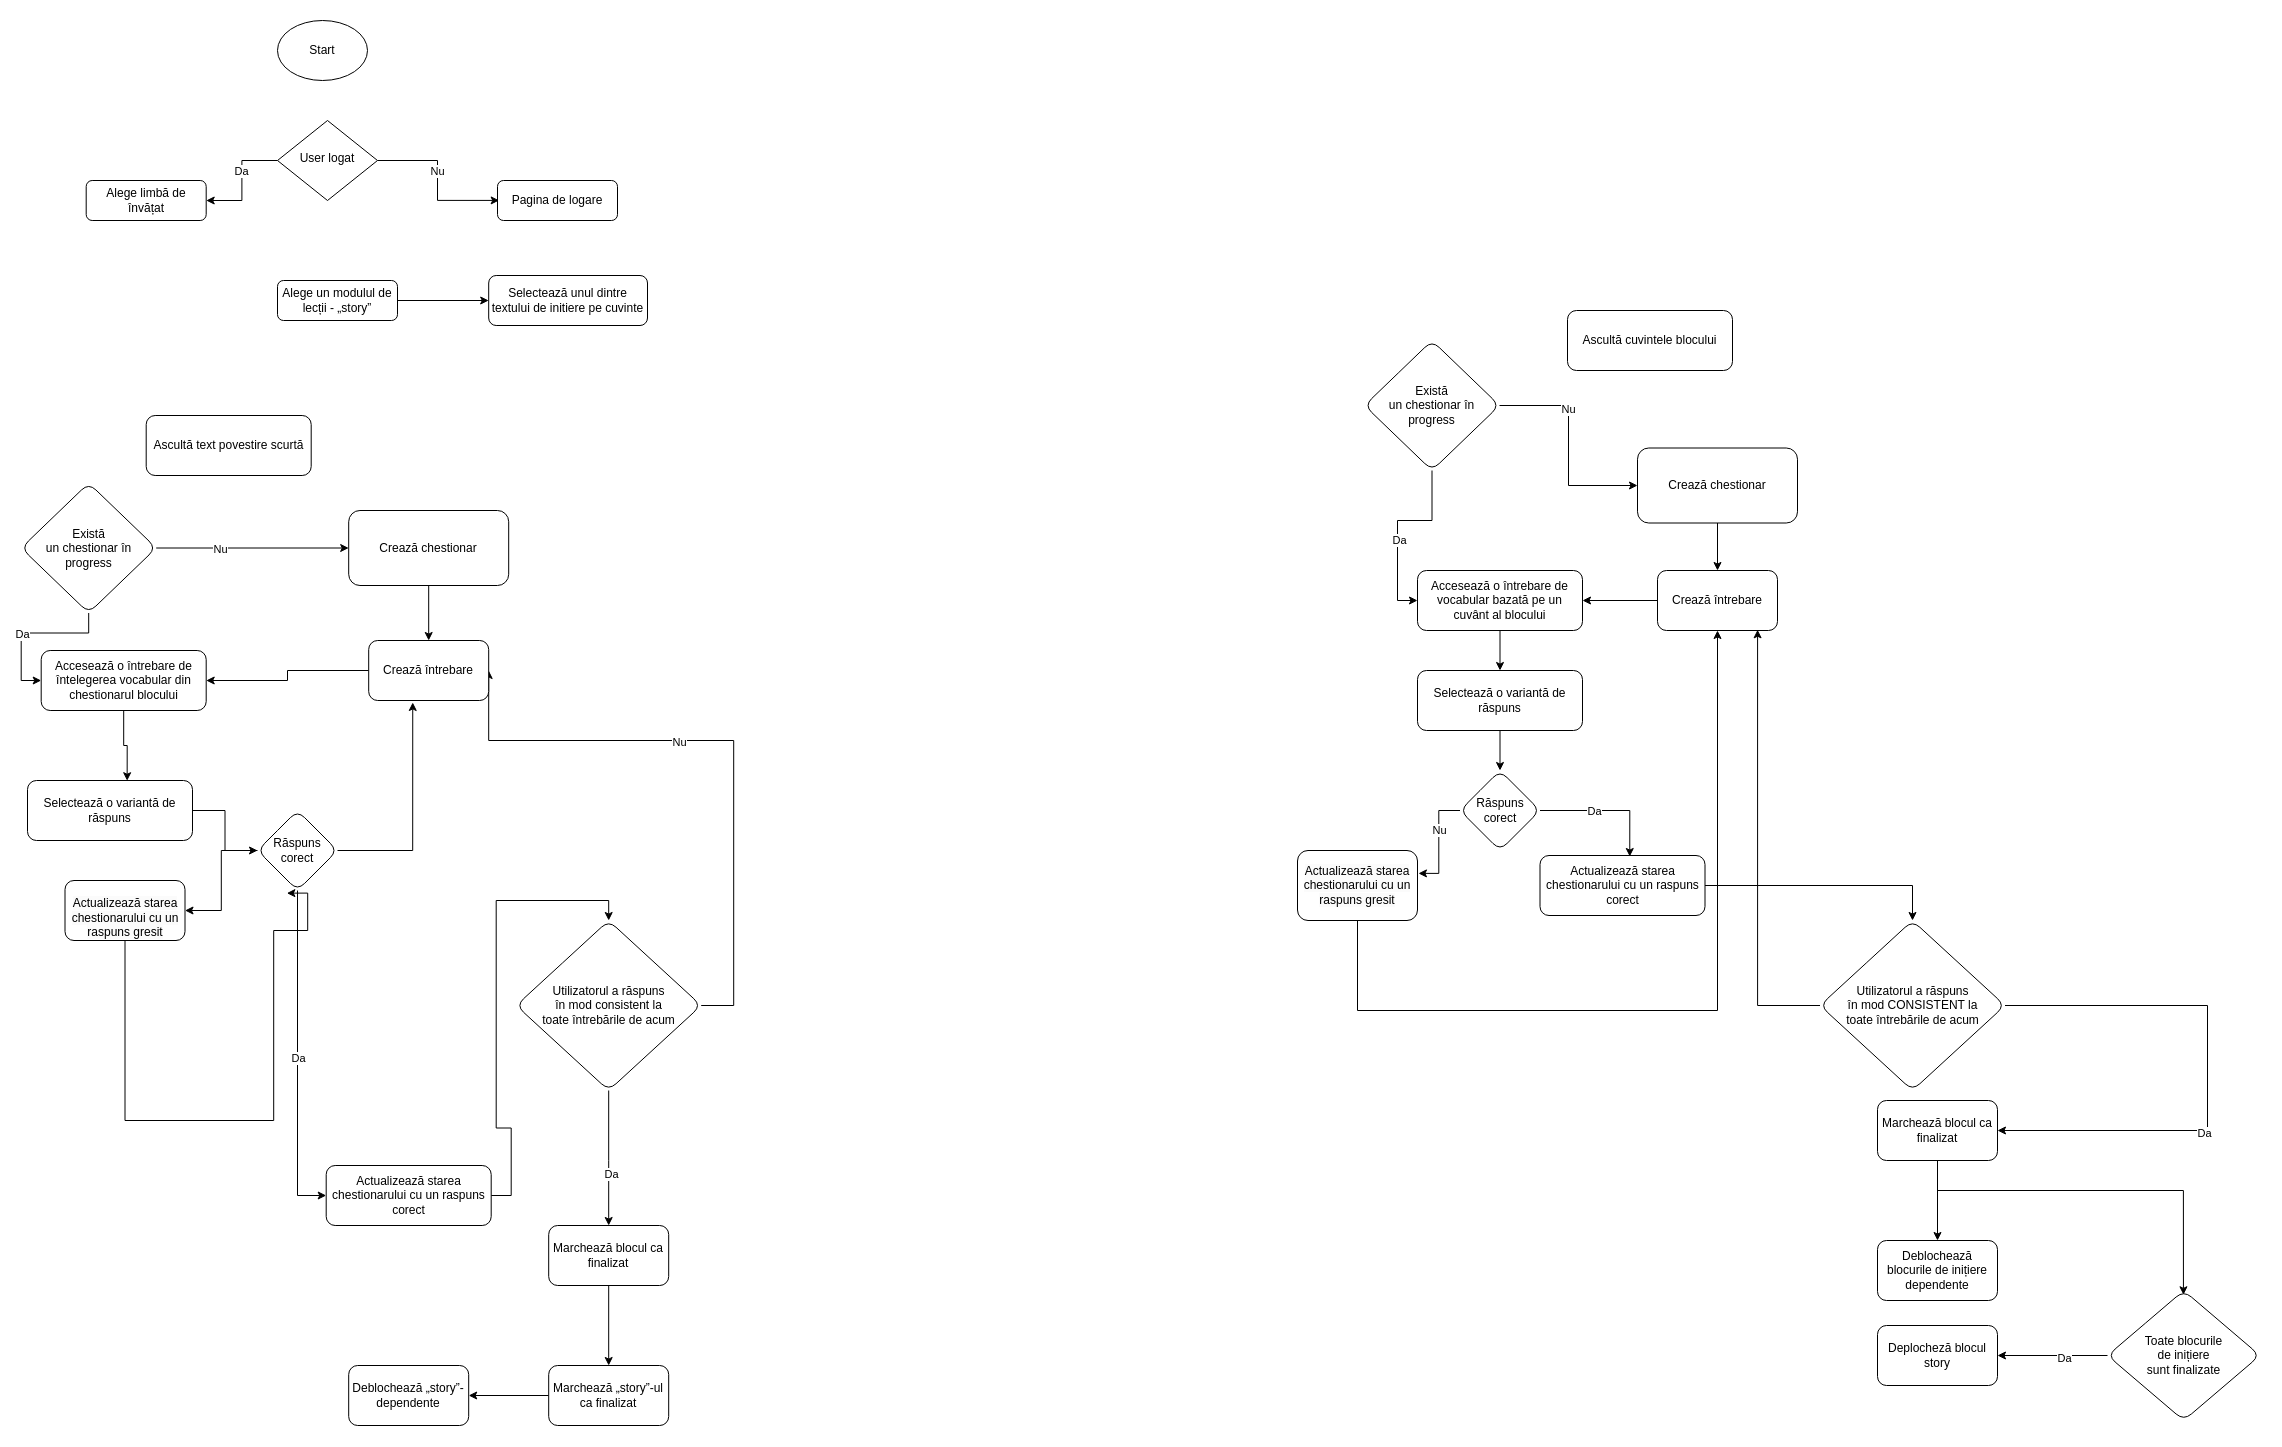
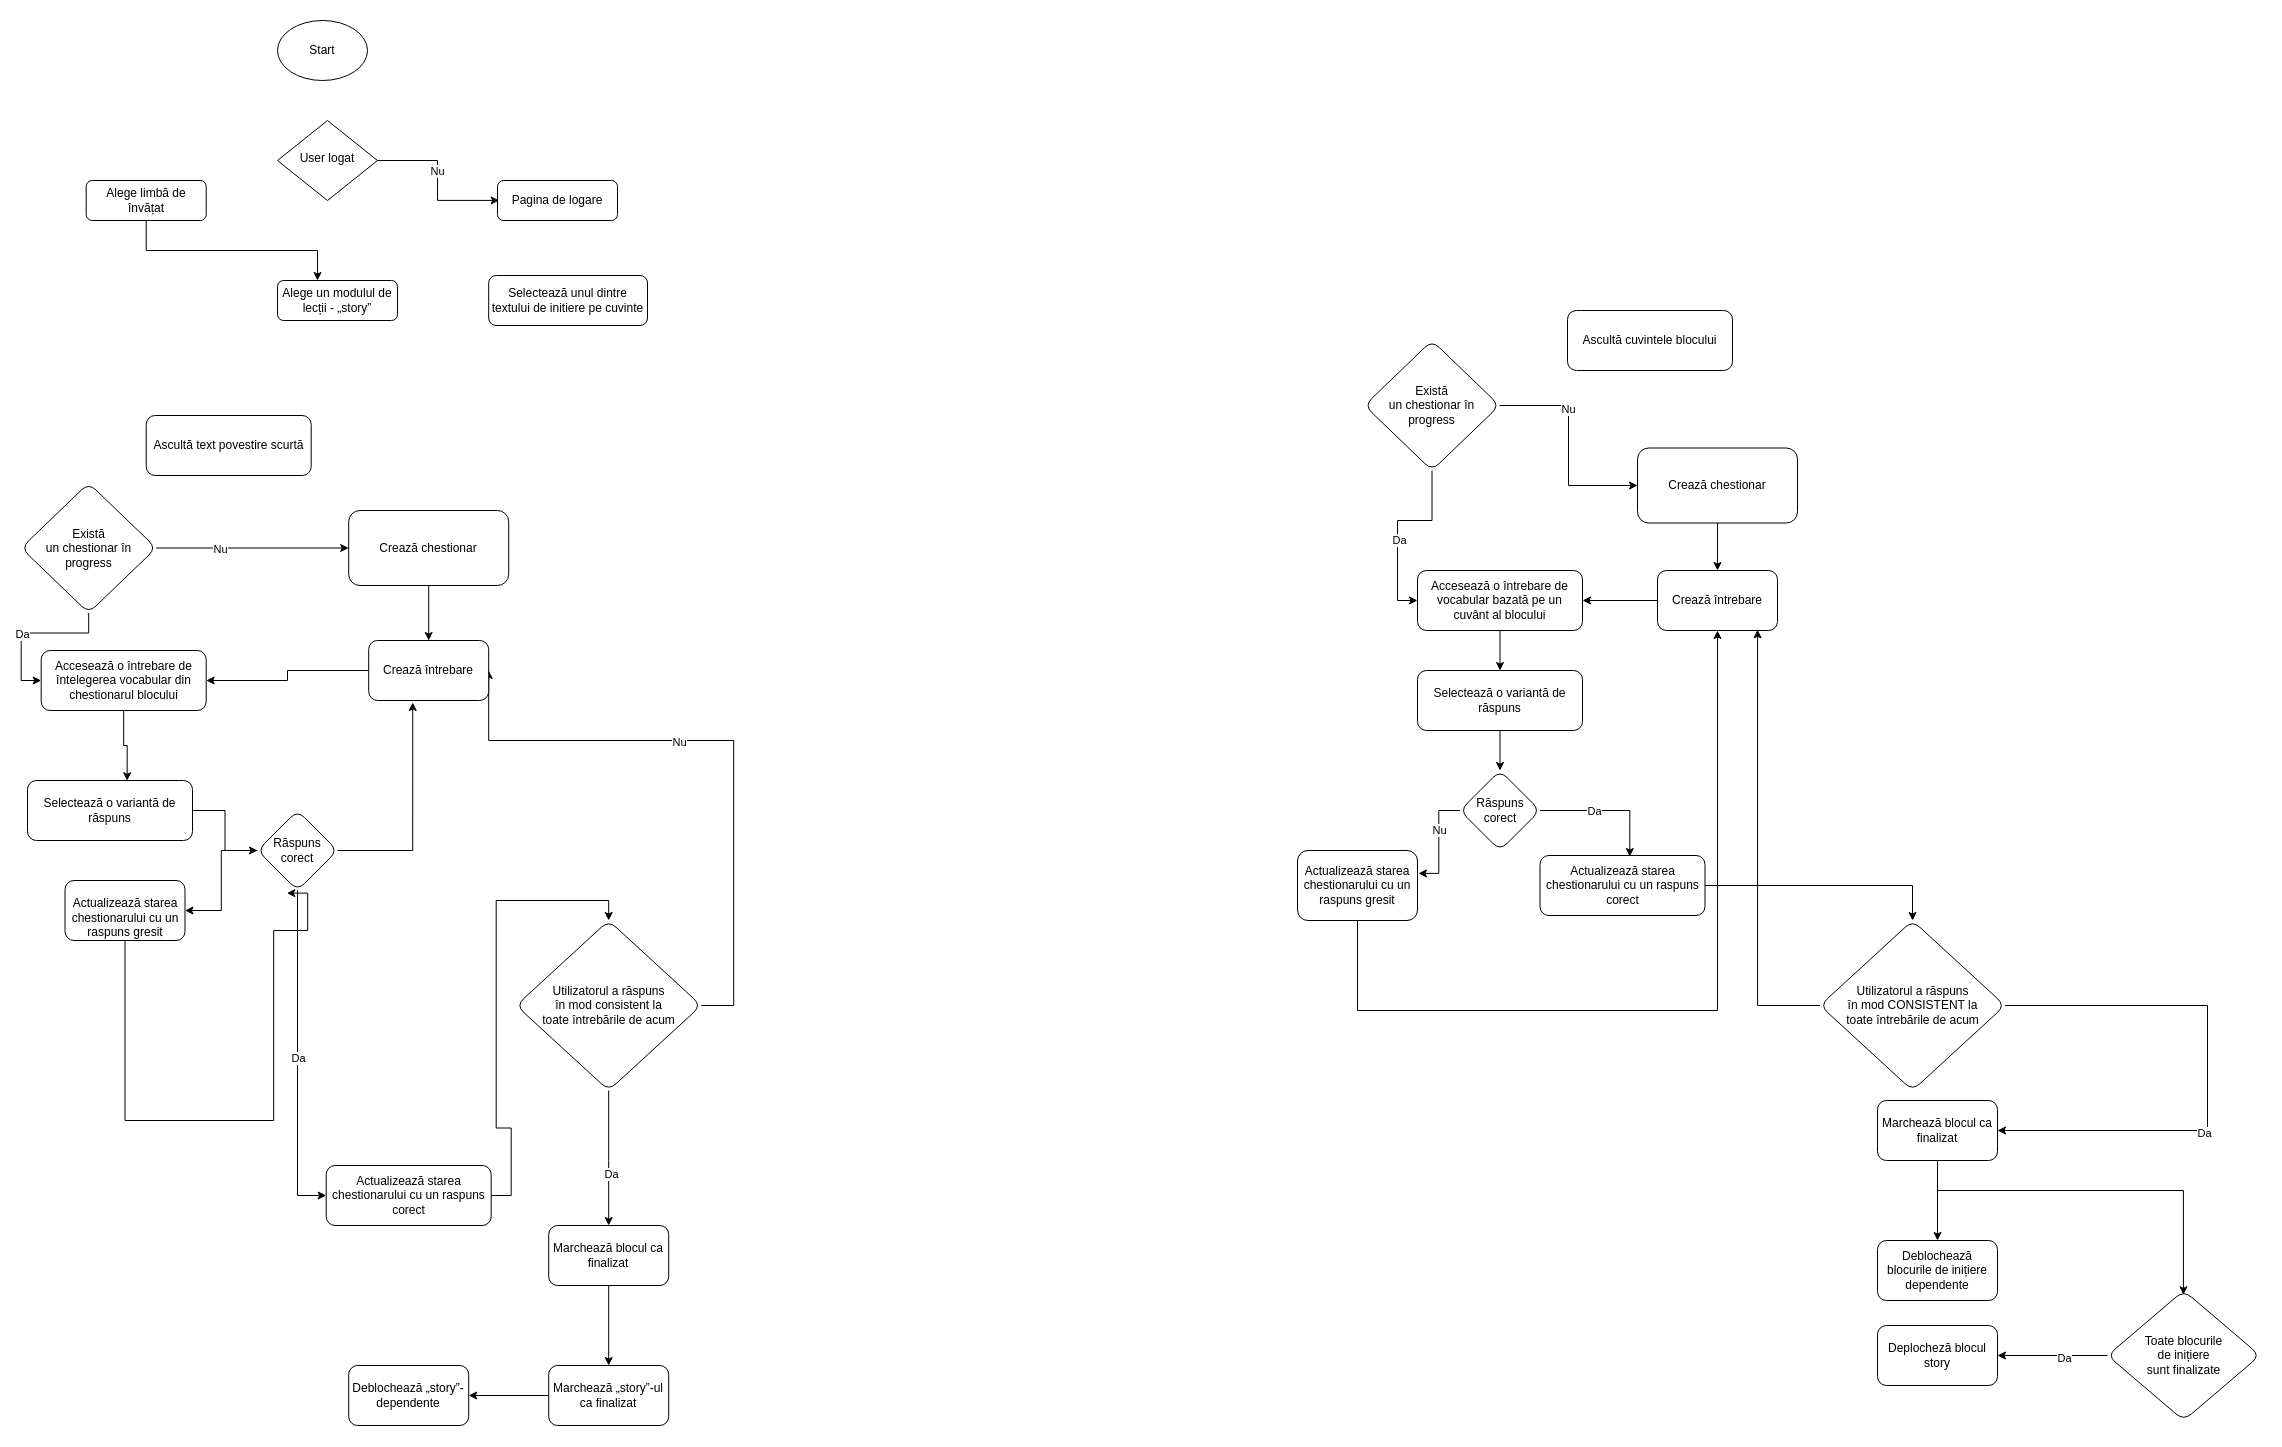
- <mxCell id="2" style="edgeStyle=orthogonalEdgeStyle;rounded=0;orthogonalLoop=1;jettySize=auto;html=1;" edge="1" parent="1" source="6" target="11"><mxGeometry relative="1" as="geometry" /></mxCell>
- <mxCell id="3" value="Da" style="edgeLabel;html=1;align=center;verticalAlign=middle;resizable=0;points=[];" vertex="1" connectable="0" parent="2"><mxGeometry x="-0.167" y="-1" relative="1" as="geometry"><mxPoint as="offset" /></mxGeometry></mxCell>
+ <mxCell id="10" style="edgeStyle=orthogonalEdgeStyle;rounded=0;orthogonalLoop=1;jettySize=auto;html=1;" edge="1" parent="1" source="11" target="9"><mxGeometry relative="1" as="geometry"><Array as="points"><mxPoint x="146" y="250" /><mxPoint x="317" y="250" /></Array></mxGeometry></mxCell>
- <mxCell id="8" style="edgeStyle=orthogonalEdgeStyle;rounded=0;orthogonalLoop=1;jettySize=auto;html=1;entryX=0;entryY=0.5;entryDx=0;entryDy=0;" edge="1" parent="1" source="9" target="13"><mxGeometry relative="1" as="geometry" /></mxCell>
